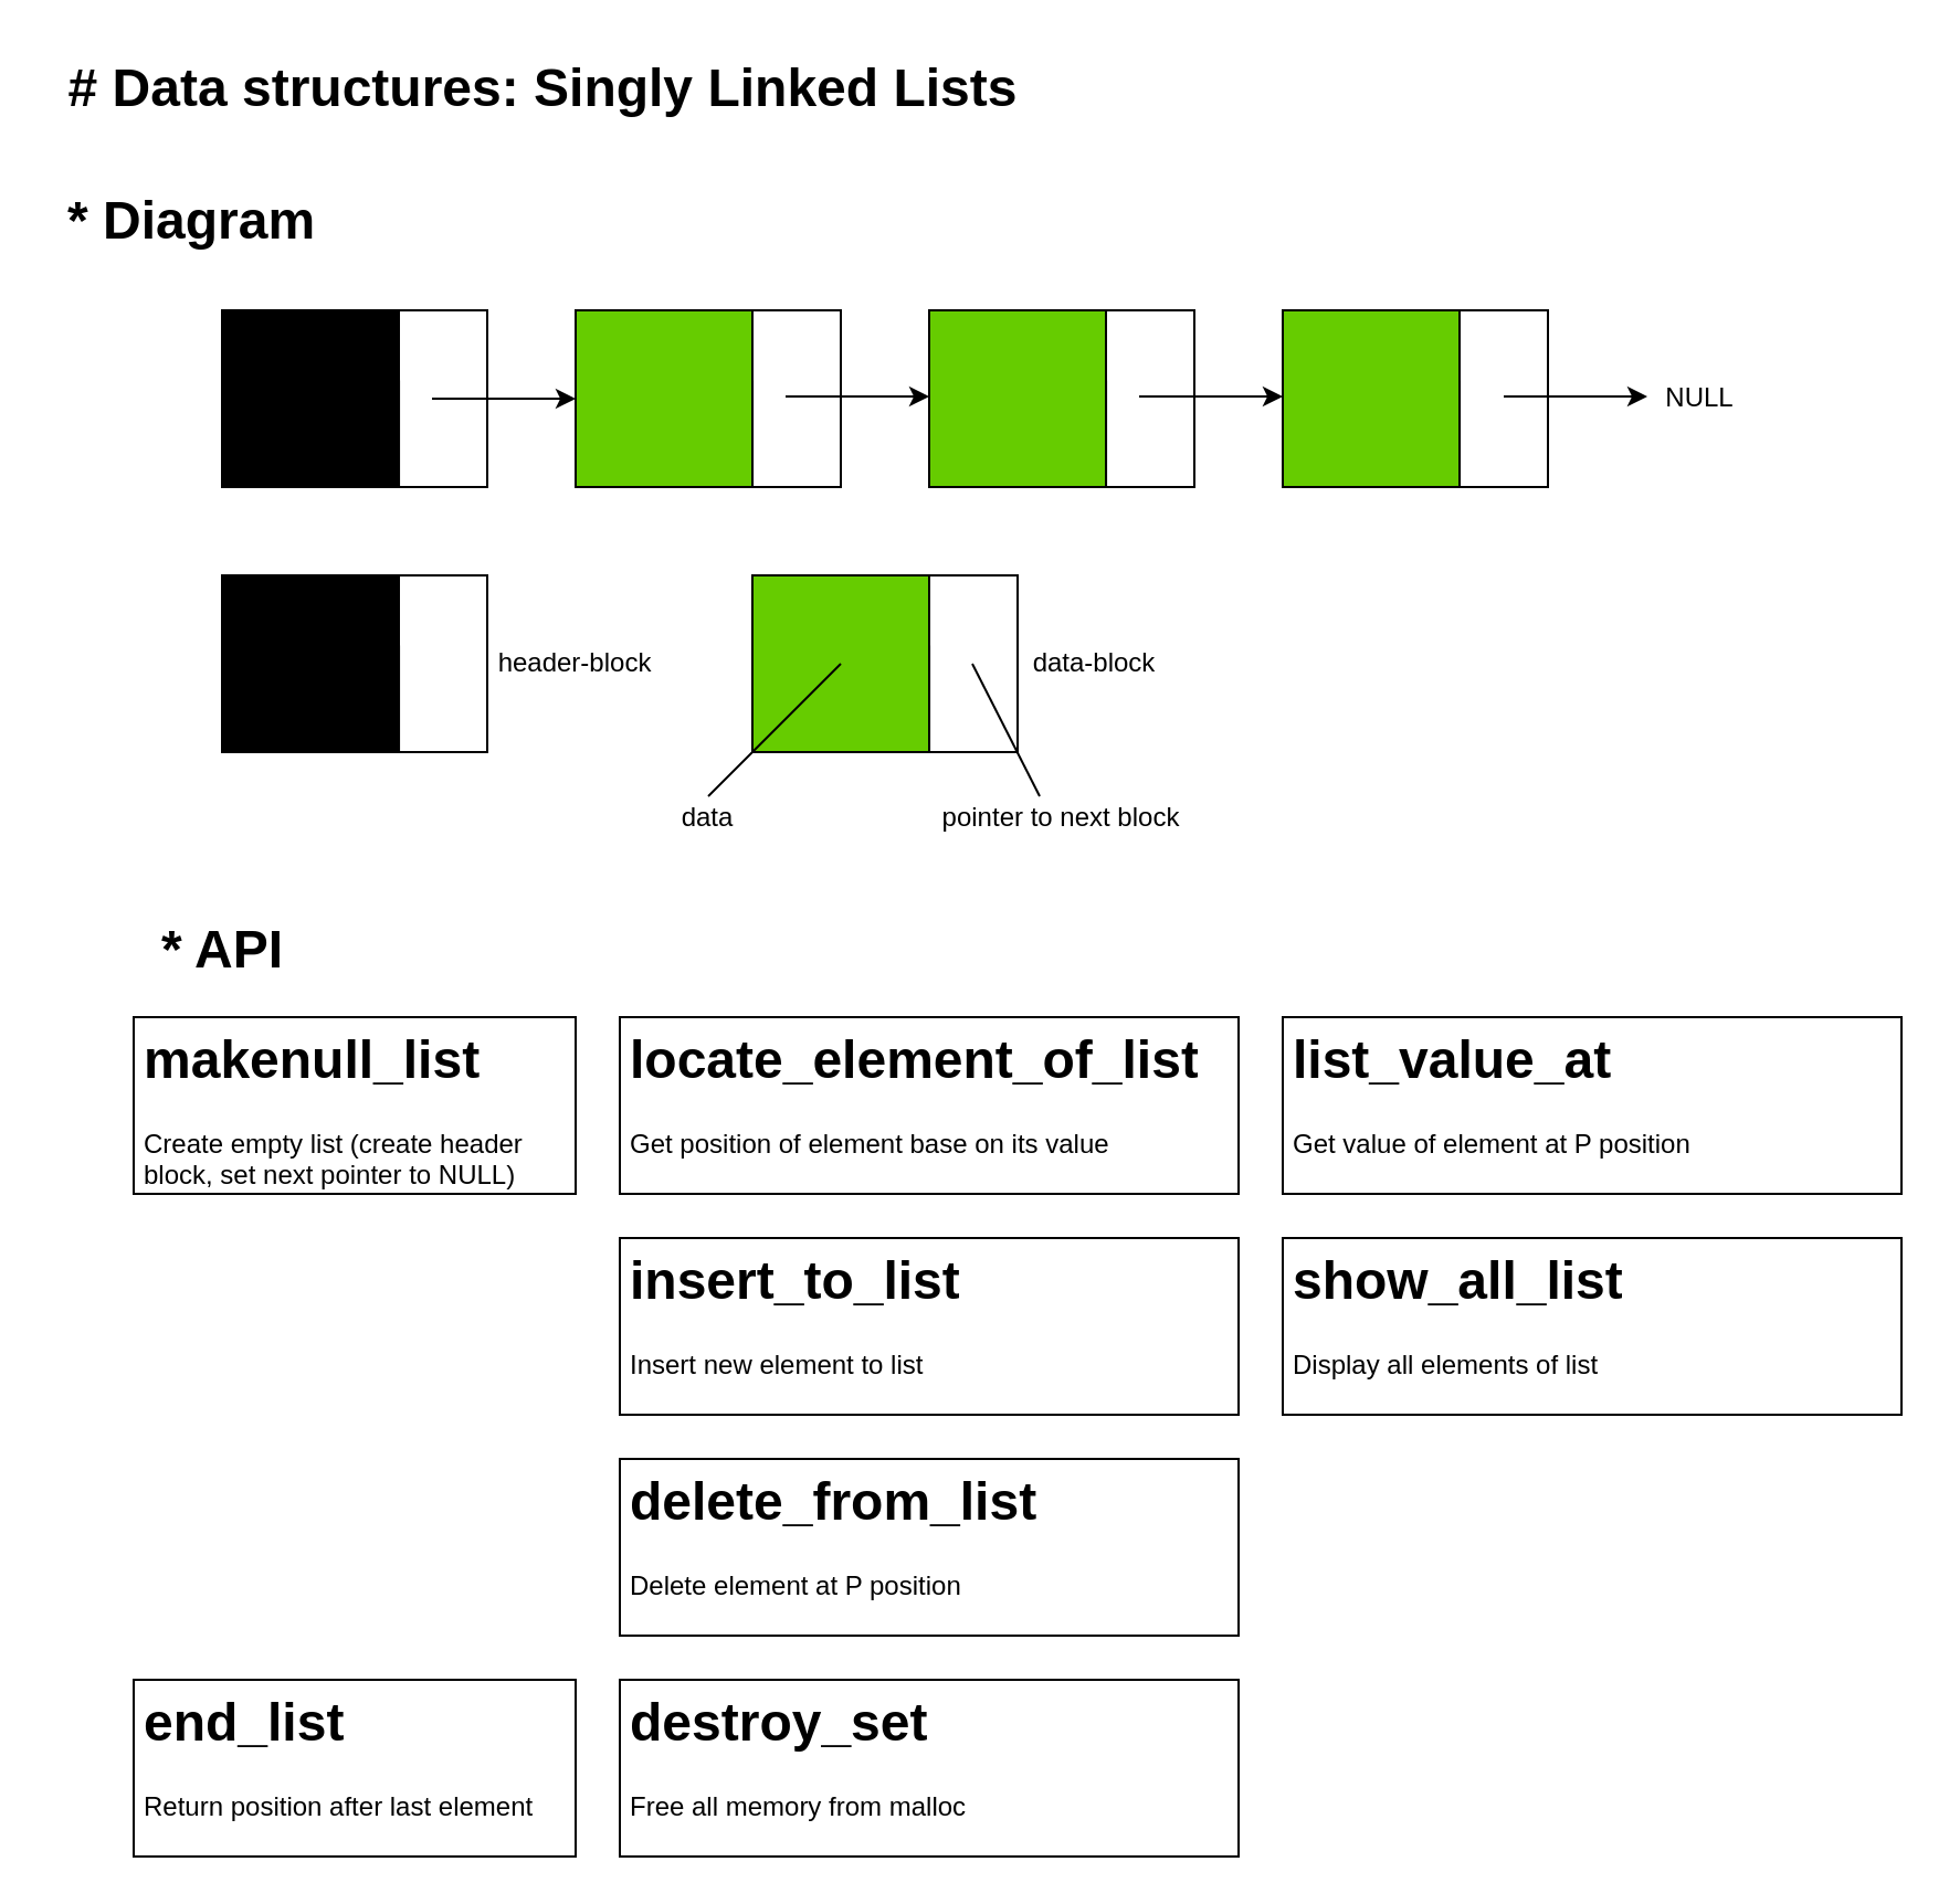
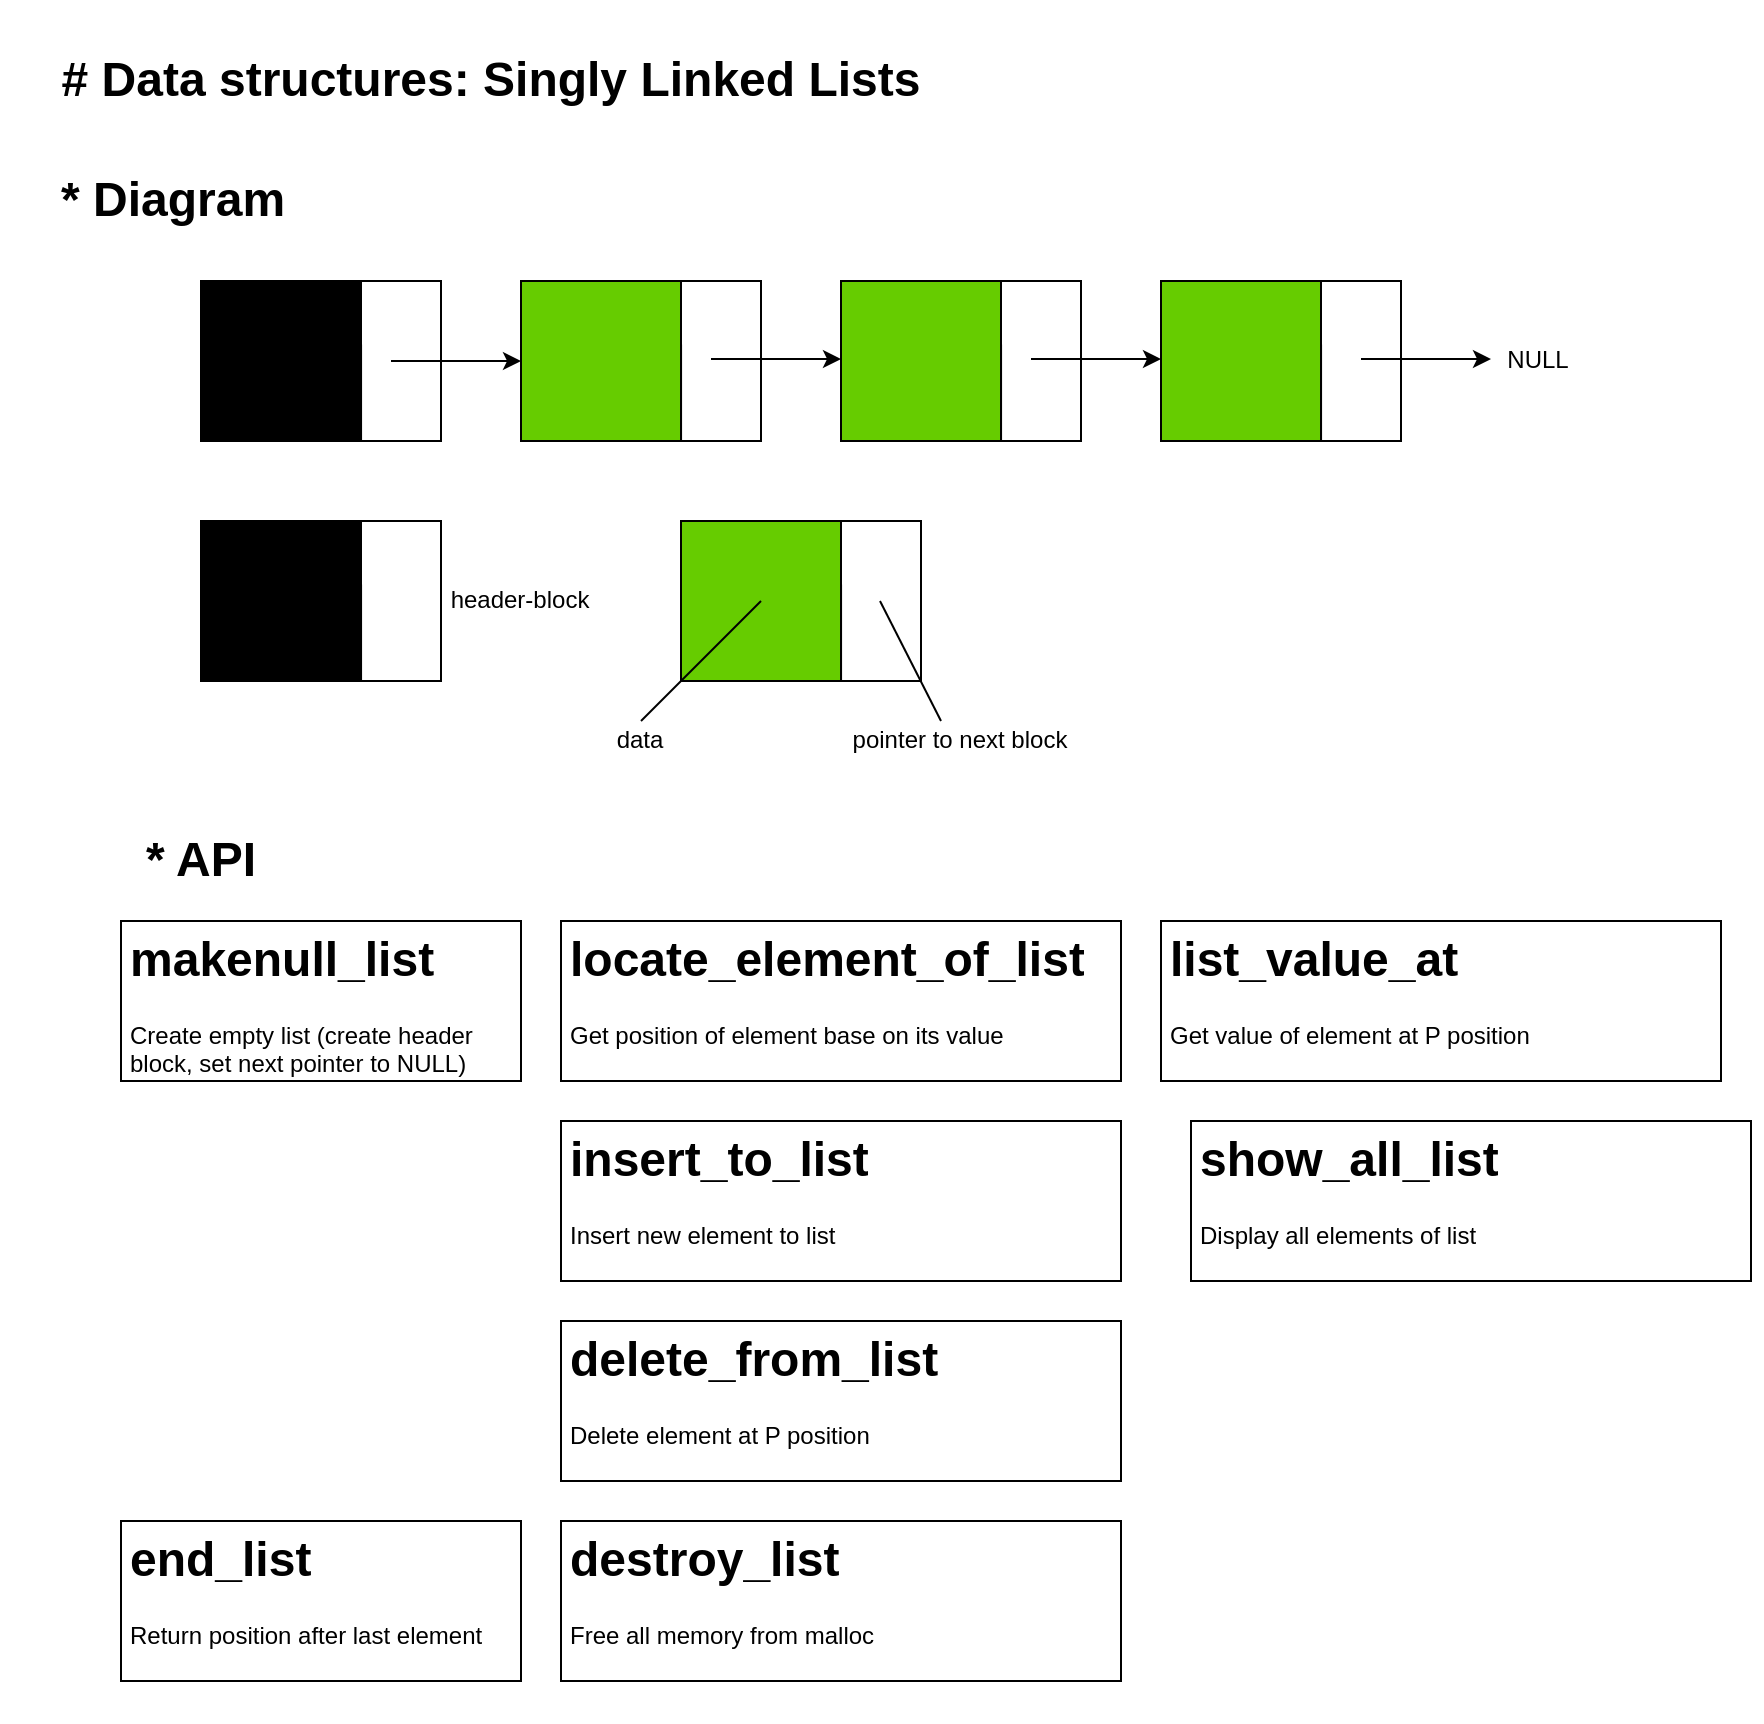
- <mxCell id="28" value="data-block" style="text;html=1;strokeColor=none;fillColor=none;align=center;verticalAlign=middle;whiteSpace=wrap;rounded=0;" parent="1" vertex="1"><mxGeometry x="460" y="290" width="70" height="20" as="geometry" /></mxCell>
- <mxCell id="41" value="&lt;h1&gt;show_all_list&lt;/h1&gt;&lt;p&gt;Display all elements of list&lt;/p&gt;" style="text;html=1;strokeColor=#000000;fillColor=none;spacing=5;spacingTop=-20;whiteSpace=wrap;overflow=hidden;rounded=0;" parent="1" vertex="1"><mxGeometry x="580" y="560" width="280" height="80" as="geometry" /></mxCell>
+ <mxCell id="41" value="&lt;h1&gt;show_all_list&lt;/h1&gt;&lt;p&gt;Display all elements of list&lt;/p&gt;" style="text;html=1;strokeColor=#000000;fillColor=none;spacing=5;spacingTop=-20;whiteSpace=wrap;overflow=hidden;rounded=0;" parent="1" vertex="1"><mxGeometry x="595" y="560" width="280" height="80" as="geometry" /></mxCell>
- <mxCell id="39" value="&lt;h1&gt;destroy_set&lt;/h1&gt;&lt;p&gt;Free all memory from malloc&lt;/p&gt;" style="text;html=1;strokeColor=#000000;fillColor=none;spacing=5;spacingTop=-20;whiteSpace=wrap;overflow=hidden;rounded=0;" parent="1" vertex="1"><mxGeometry x="280" y="760" width="280" height="80" as="geometry" /></mxCell>
+ <mxCell id="39" value="&lt;h1&gt;destroy_list&lt;/h1&gt;&lt;p&gt;Free all memory from malloc&lt;/p&gt;" style="text;html=1;strokeColor=#000000;fillColor=none;spacing=5;spacingTop=-20;whiteSpace=wrap;overflow=hidden;rounded=0;" parent="1" vertex="1"><mxGeometry x="280" y="760" width="280" height="80" as="geometry" /></mxCell>
